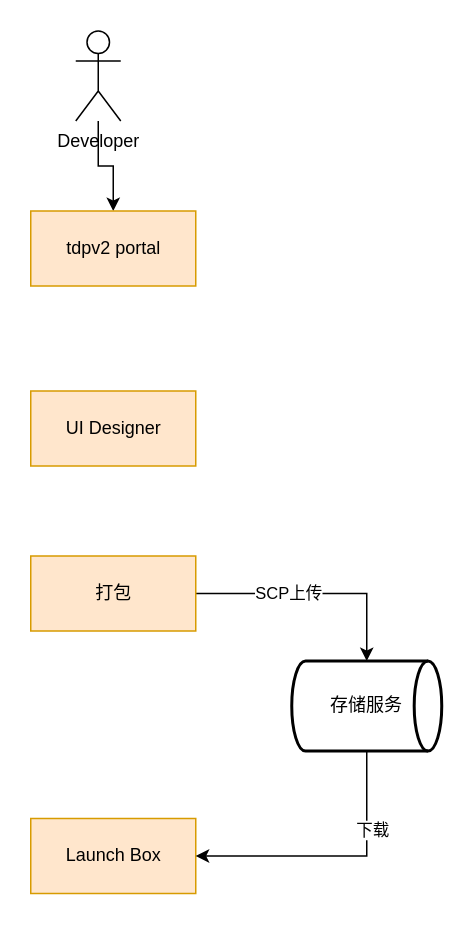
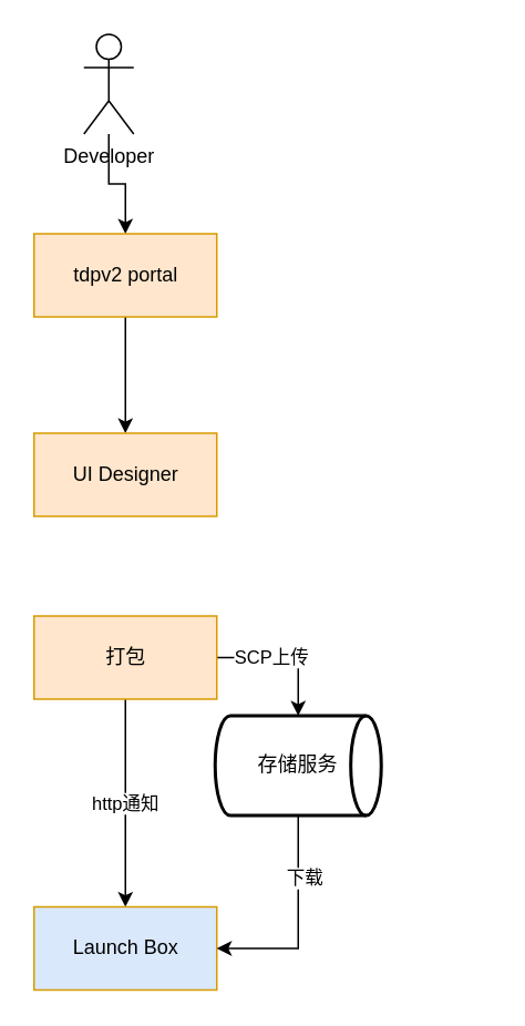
+ <mxCell id="4" style="edgeStyle=orthogonalEdgeStyle;rounded=0;orthogonalLoop=1;jettySize=auto;html=1;exitX=0.5;exitY=1;exitDx=0;exitDy=0;entryX=0.5;entryY=0;entryDx=0;entryDy=0;" edge="1" parent="1" source="5" target="6"><mxGeometry relative="1" as="geometry" /></mxCell>
- <mxCell id="14" value="存储服务" style="strokeWidth=2;html=1;shape=mxgraph.flowchart.direct_data;whiteSpace=wrap;" vertex="1" parent="1"><mxGeometry x="194" y="440" width="100" height="60" as="geometry" /></mxCell>
+ <mxCell id="14" value="存储服务" style="strokeWidth=2;html=1;shape=mxgraph.flowchart.direct_data;whiteSpace=wrap;" vertex="1" parent="1"><mxGeometry x="129" y="430" width="100" height="60" as="geometry" /></mxCell>
+ <mxCell id="9" value="http通知" style="edgeStyle=orthogonalEdgeStyle;rounded=0;orthogonalLoop=1;jettySize=auto;html=1;exitX=0.5;exitY=1;exitDx=0;exitDy=0;" edge="1" parent="1" source="10" target="11"><mxGeometry x="0.008" relative="1" as="geometry"><mxPoint as="offset" /></mxGeometry></mxCell>
- <mxCell id="11" value="Launch Box" style="html=1;fillColor=#ffe6cc;strokeColor=#d79b00;" vertex="1" parent="1"><mxGeometry x="20" y="545" width="110" height="50" as="geometry" /></mxCell>
+ <mxCell id="11" value="Launch Box" style="html=1;fillColor=#dae8fc;strokeColor=#d79b00;" vertex="1" parent="1"><mxGeometry x="20" y="545" width="110" height="50" as="geometry" /></mxCell>
